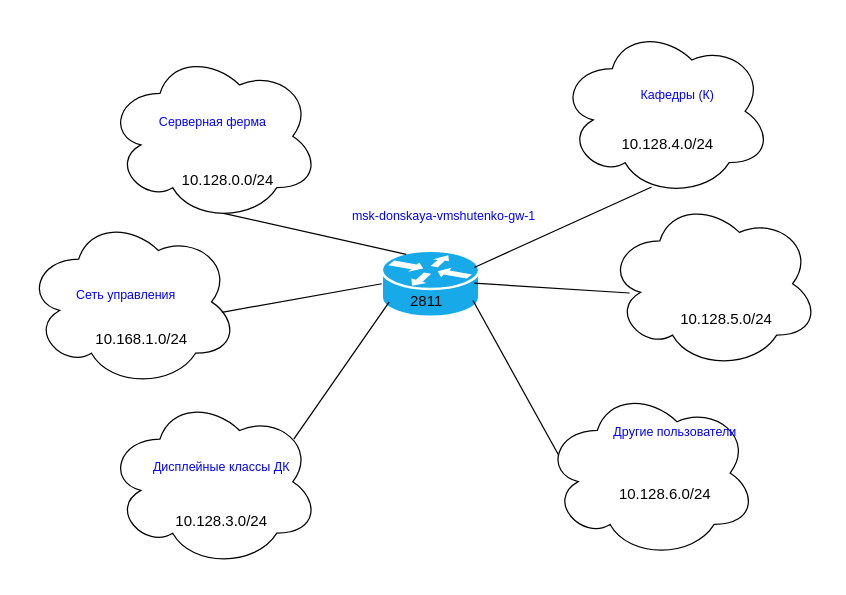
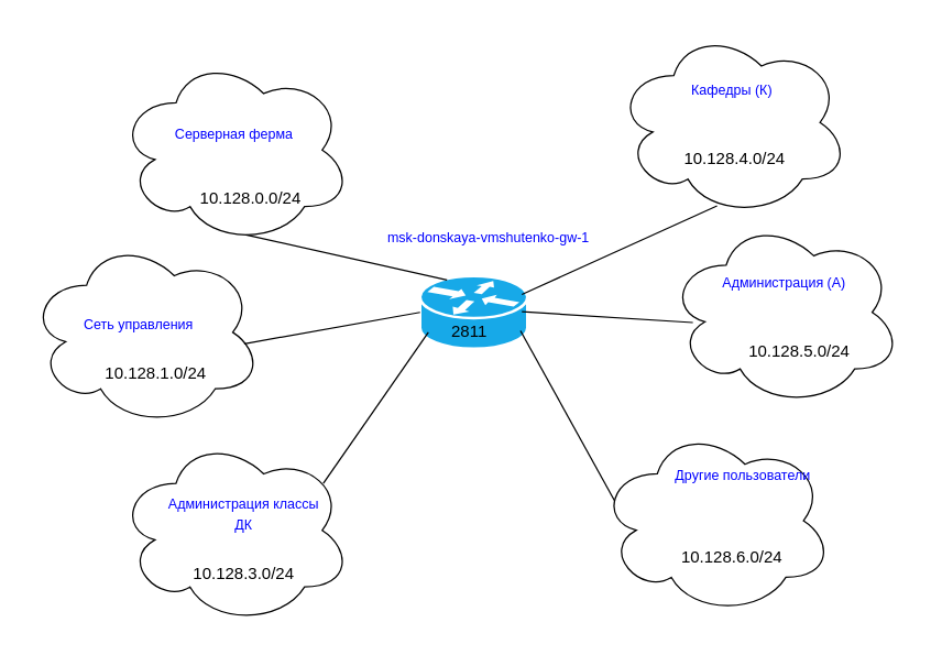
- <mxCell id="20" value="&lt;font color=&quot;#0000ff&quot;&gt;&lt;span style=&quot;font-size: 10px&quot;&gt;Кафедры (К)&lt;/span&gt;&lt;/font&gt;" style="text;html=1;strokeColor=none;fillColor=none;align=center;verticalAlign=middle;whiteSpace=wrap;rounded=0;" vertex="1" parent="1"><mxGeometry x="482" y="60" width="120" height="30" as="geometry" /></mxCell>
+ <mxCell id="20" value="&lt;font color=&quot;#0000ff&quot;&gt;&lt;span style=&quot;font-size: 10px&quot;&gt;Кафедры (К)&lt;/span&gt;&lt;/font&gt;" style="text;html=1;strokeColor=none;fillColor=none;align=center;verticalAlign=middle;whiteSpace=wrap;rounded=0;" vertex="1" parent="1"><mxGeometry x="472" y="50" width="120" height="30" as="geometry" /></mxCell>
+ <mxCell id="21" value="&lt;font color=&quot;#0000ff&quot;&gt;&lt;span style=&quot;font-size: 10px&quot;&gt;Администрация (А)&lt;/span&gt;&lt;/font&gt;" style="text;html=1;strokeColor=none;fillColor=none;align=center;verticalAlign=middle;whiteSpace=wrap;rounded=0;" vertex="1" parent="1"><mxGeometry x="510" y="190" width="120" height="30" as="geometry" /></mxCell>
- <mxCell id="23" value="10.168.1.0/24" style="text;html=1;strokeColor=none;fillColor=none;align=center;verticalAlign=middle;whiteSpace=wrap;rounded=0;" vertex="1" parent="1"><mxGeometry x="76" y="256" width="74" height="30" as="geometry" /></mxCell>
+ <mxCell id="23" value="10.128.1.0/24" style="text;html=1;strokeColor=none;fillColor=none;align=center;verticalAlign=middle;whiteSpace=wrap;rounded=0;" vertex="1" parent="1"><mxGeometry x="76" y="256" width="74" height="30" as="geometry" /></mxCell>
- <mxCell id="19" value="&lt;font color=&quot;#0000ff&quot;&gt;&lt;span style=&quot;font-size: 10px&quot;&gt;Дисплейные классы ДК&lt;/span&gt;&lt;/font&gt;" style="text;html=1;strokeColor=none;fillColor=none;align=center;verticalAlign=middle;whiteSpace=wrap;rounded=0;" vertex="1" parent="1"><mxGeometry x="117" y="358.25" width="120" height="30" as="geometry" /></mxCell>
+ <mxCell id="19" value="&lt;font color=&quot;#0000ff&quot;&gt;&lt;span style=&quot;font-size: 10px&quot;&gt;Администрация классы ДК&lt;/span&gt;&lt;/font&gt;" style="text;html=1;strokeColor=none;fillColor=none;align=center;verticalAlign=middle;whiteSpace=wrap;rounded=0;" vertex="1" parent="1"><mxGeometry x="117" y="358.25" width="120" height="30" as="geometry" /></mxCell>
- <mxCell id="27" value="10.128.6.0/24" style="text;html=1;strokeColor=none;fillColor=none;align=center;verticalAlign=middle;whiteSpace=wrap;rounded=0;" vertex="1" parent="1"><mxGeometry x="495" y="380" width="74" height="30" as="geometry" /></mxCell>
+ <mxCell id="27" value="10.128.6.0/24" style="text;html=1;strokeColor=none;fillColor=none;align=center;verticalAlign=middle;whiteSpace=wrap;rounded=0;" vertex="1" parent="1"><mxGeometry x="495" y="390" width="74" height="30" as="geometry" /></mxCell>
